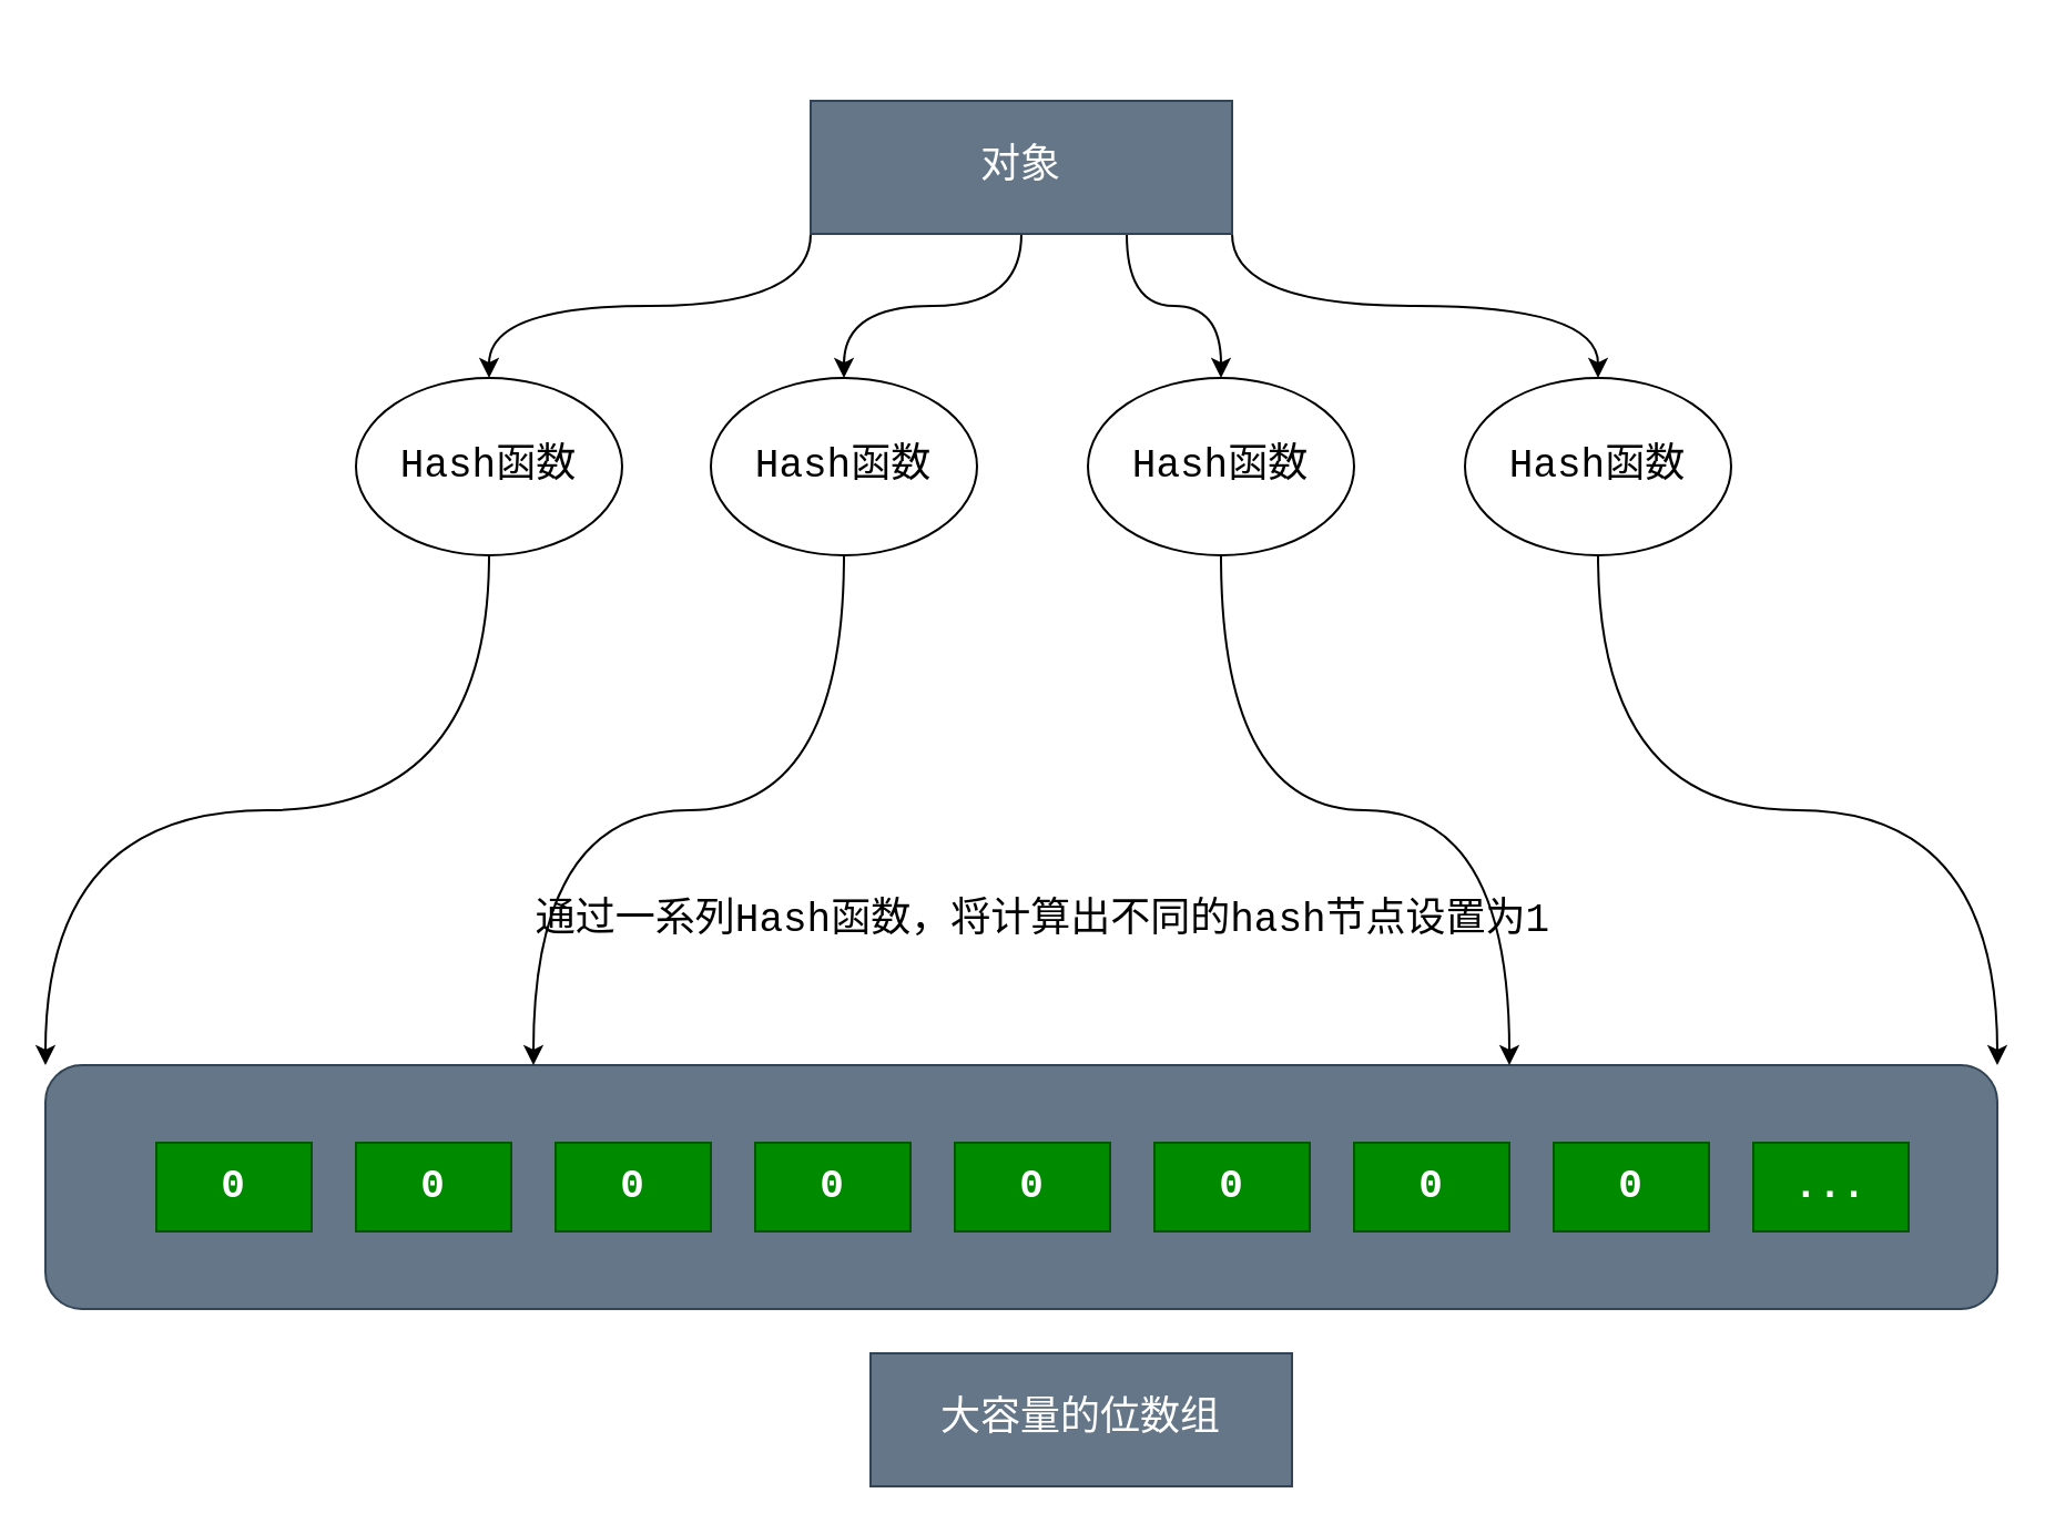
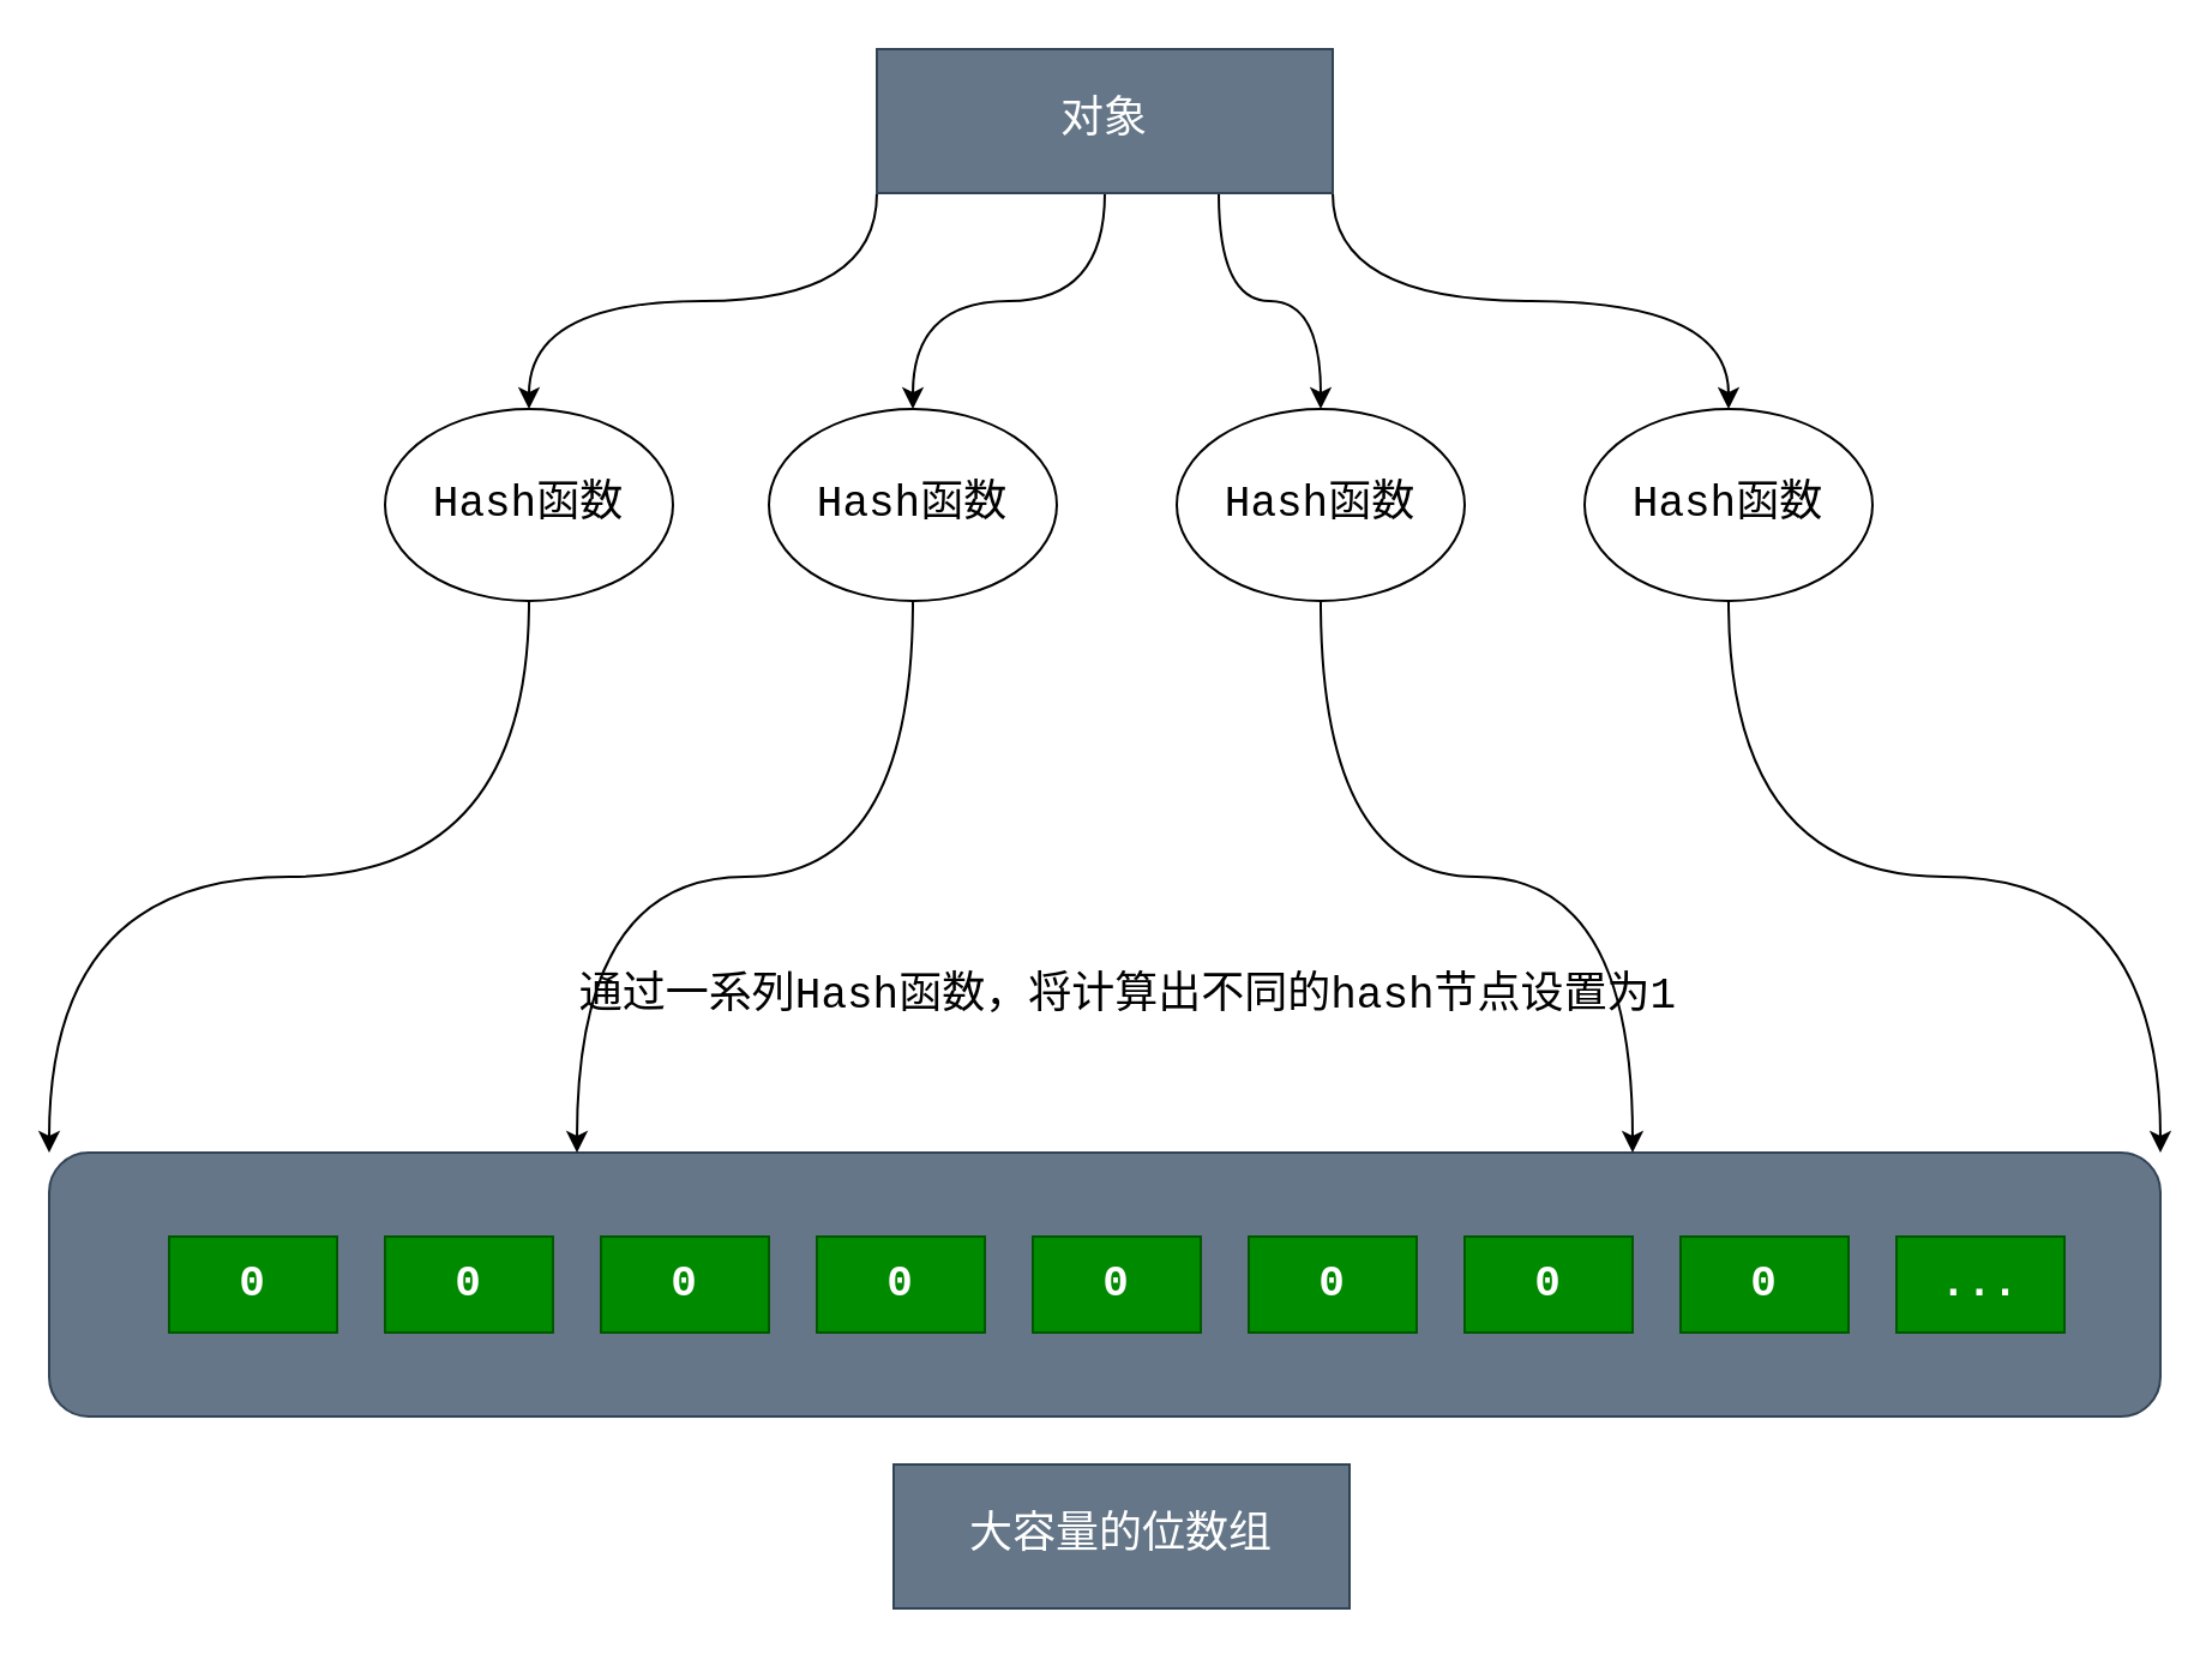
- <mxCell id="16" value="对象" style="rounded=0;whiteSpace=wrap;html=1;fontFamily=Courier New;fontSize=18;fillColor=#647687;fontColor=#ffffff;strokeColor=#314354;" vertex="1" parent="1"><mxGeometry x="365" y="45" width="190" height="60" as="geometry" /></mxCell>
+ <mxCell id="16" value="对象" style="rounded=0;whiteSpace=wrap;html=1;fontFamily=Courier New;fontSize=18;fillColor=#647687;fontColor=#ffffff;strokeColor=#314354;" vertex="1" parent="1"><mxGeometry x="365" y="20" width="190" height="60" as="geometry" /></mxCell>
- <mxCell id="17" value="大容量的位数组" style="rounded=0;whiteSpace=wrap;html=1;fontFamily=Courier New;fontSize=18;fillColor=#647687;fontColor=#ffffff;strokeColor=#314354;" vertex="1" parent="1"><mxGeometry x="392" y="610" width="190" height="60" as="geometry" /></mxCell>
+ <mxCell id="17" value="大容量的位数组" style="rounded=0;whiteSpace=wrap;html=1;fontFamily=Courier New;fontSize=18;fillColor=#647687;fontColor=#ffffff;strokeColor=#314354;" vertex="1" parent="1"><mxGeometry x="372" y="610" width="190" height="60" as="geometry" /></mxCell>
